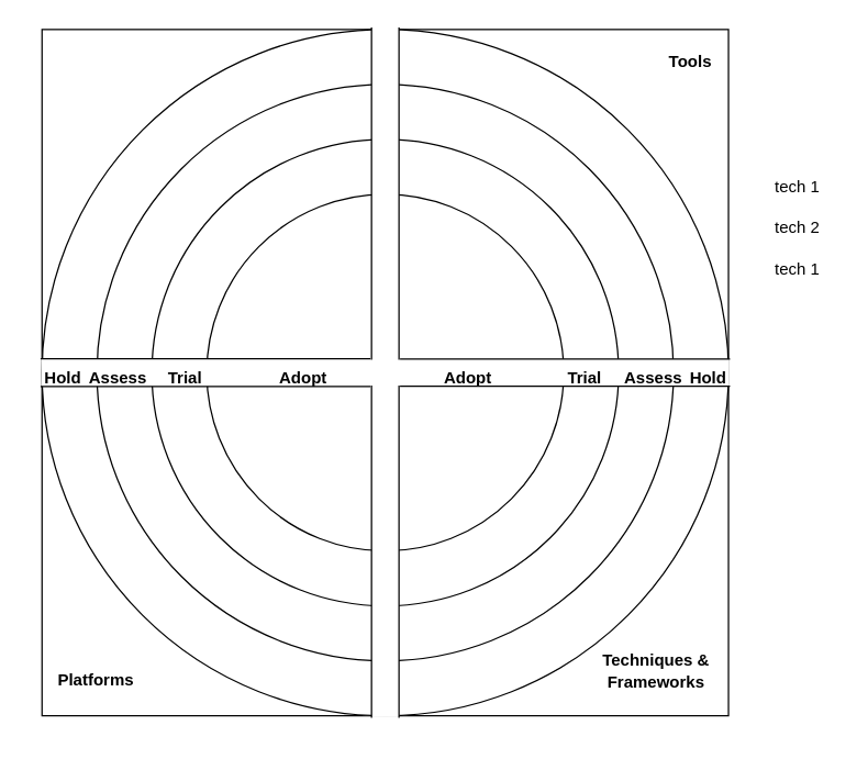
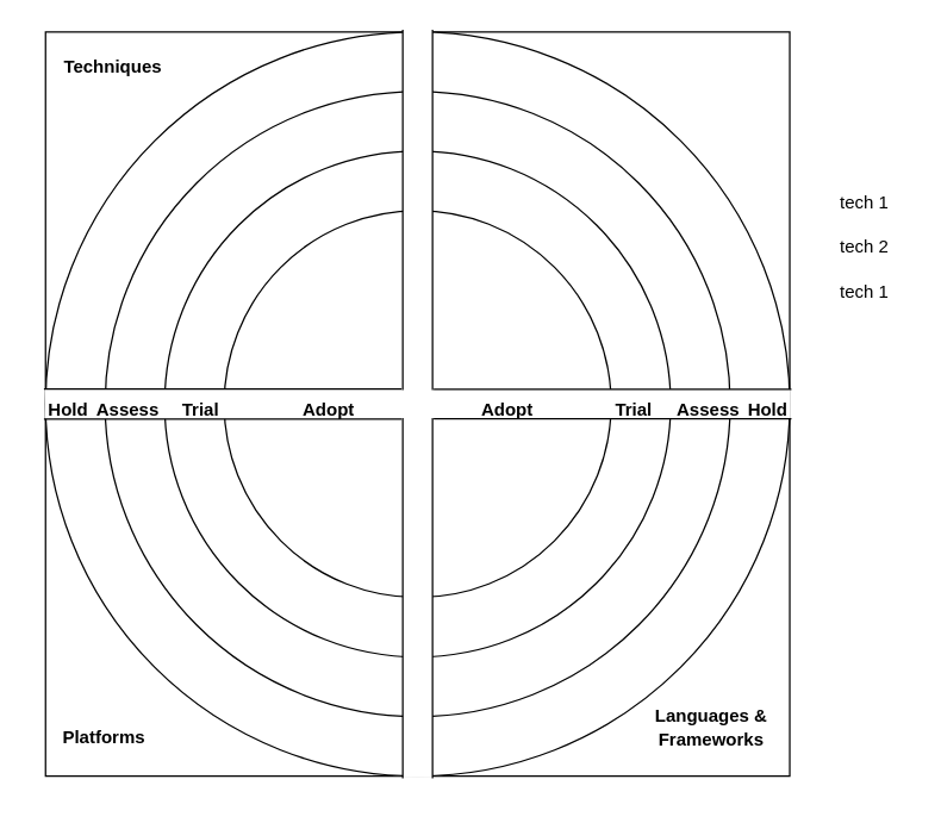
+ <mxCell id="23" value="&lt;font style=&quot;font-size: 12px;&quot;&gt;&lt;b&gt;Techniques&lt;/b&gt;&lt;/font&gt;" style="text;html=1;align=center;verticalAlign=middle;resizable=0;points=[];autosize=1;strokeColor=none;fillColor=none;fontSize=24;" vertex="1" parent="2"><mxGeometry x="10" width="90" height="40" as="geometry" /></mxCell>
- <mxCell id="22" value="&lt;font style=&quot;font-size: 12px;&quot;&gt;&lt;b&gt;Tools&lt;/b&gt;&lt;/font&gt;" style="text;html=1;align=center;verticalAlign=middle;resizable=0;points=[];autosize=1;strokeColor=none;fillColor=none;fontSize=24;" vertex="1" parent="2"><mxGeometry x="457" width="50" height="40" as="geometry" /></mxCell>
- <mxCell id="20" value="&lt;p style=&quot;line-height: 50%;&quot;&gt;&lt;font style=&quot;font-size: 12px;&quot;&gt;&lt;b&gt;Techniques &amp;amp; &lt;br&gt;Frameworks&lt;br&gt;&lt;/b&gt;&lt;/font&gt;&lt;/p&gt;" style="text;html=1;align=center;verticalAlign=middle;resizable=0;points=[];autosize=1;strokeColor=none;fillColor=none;fontSize=24;" vertex="1" parent="2"><mxGeometry x="407" y="420" width="100" height="90" as="geometry" /></mxCell>
+ <mxCell id="20" value="&lt;p style=&quot;line-height: 50%;&quot;&gt;&lt;font style=&quot;font-size: 12px;&quot;&gt;&lt;b&gt;Languages &amp;amp; &lt;br&gt;Frameworks&lt;br&gt;&lt;/b&gt;&lt;/font&gt;&lt;/p&gt;" style="text;html=1;align=center;verticalAlign=middle;resizable=0;points=[];autosize=1;strokeColor=none;fillColor=none;fontSize=24;" vertex="1" parent="2"><mxGeometry x="407" y="420" width="100" height="90" as="geometry" /></mxCell>
